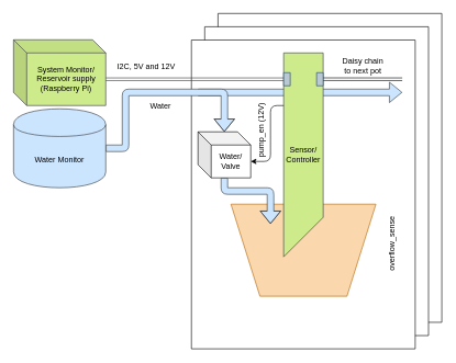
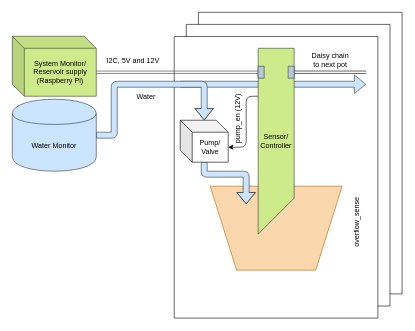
- <mxCell id="8" value="Water/&lt;br&gt;Valve&lt;br&gt;" style="shape=cube;whiteSpace=wrap;html=1;boundedLbl=1;backgroundOutline=1;darkOpacity=0.05;darkOpacity2=0.1;" vertex="1" parent="1"><mxGeometry x="300" y="200" width="80" height="70" as="geometry" /></mxCell>
+ <mxCell id="8" value="Pump/&lt;br&gt;Valve&lt;br&gt;" style="shape=cube;whiteSpace=wrap;html=1;boundedLbl=1;backgroundOutline=1;darkOpacity=0.05;darkOpacity2=0.1;" vertex="1" parent="1"><mxGeometry x="300" y="200" width="80" height="70" as="geometry" /></mxCell>
